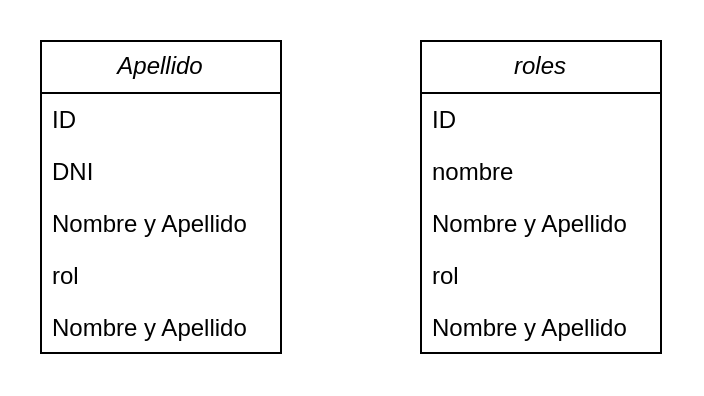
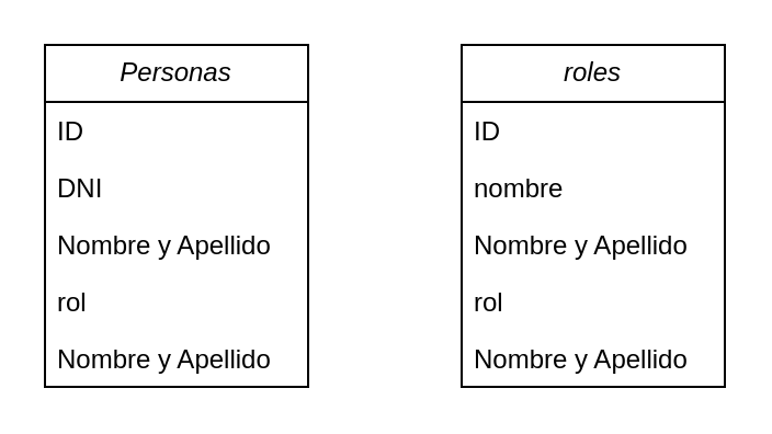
- <mxCell id="2" value="Apellido" style="swimlane;fontStyle=2;childLayout=stackLayout;horizontal=1;startSize=26;fillColor=none;horizontalStack=0;resizeParent=1;resizeParentMax=0;resizeLast=0;collapsible=1;marginBottom=0;whiteSpace=wrap;html=1;" vertex="1" parent="1"><mxGeometry x="20" y="20" width="120" height="156" as="geometry" /></mxCell>
+ <mxCell id="2" value="Personas" style="swimlane;fontStyle=2;childLayout=stackLayout;horizontal=1;startSize=26;fillColor=none;horizontalStack=0;resizeParent=1;resizeParentMax=0;resizeLast=0;collapsible=1;marginBottom=0;whiteSpace=wrap;html=1;" vertex="1" parent="1"><mxGeometry x="20" y="20" width="120" height="156" as="geometry" /></mxCell>
